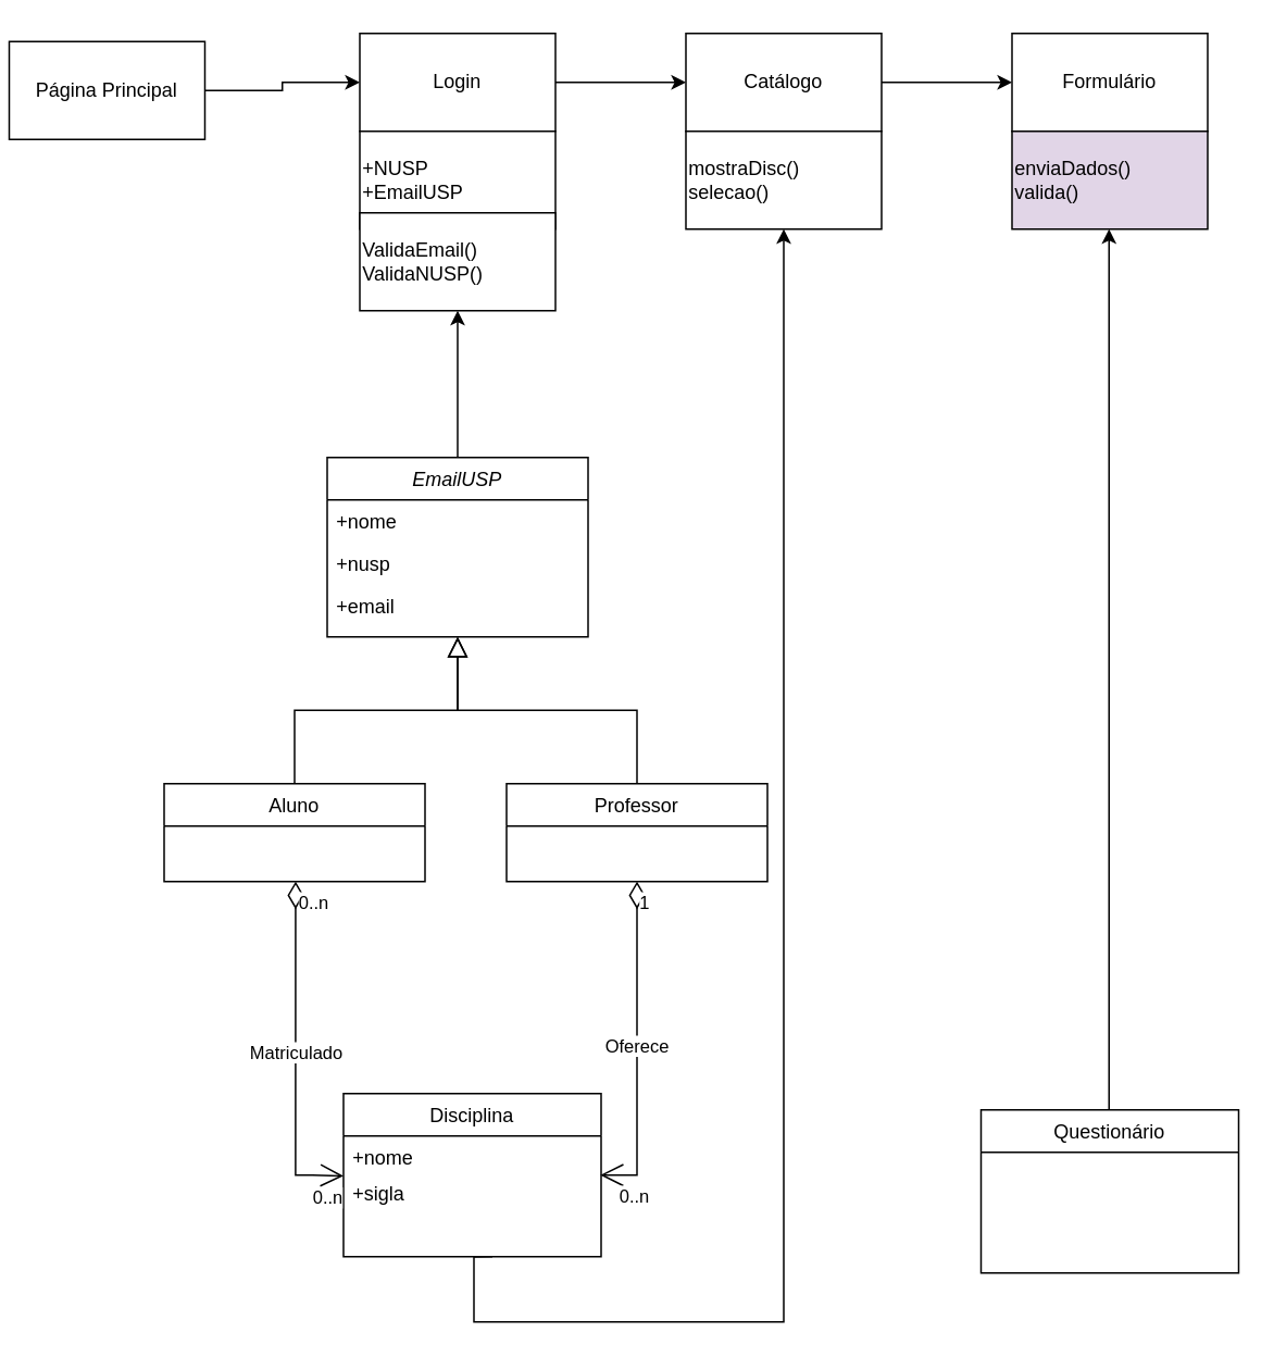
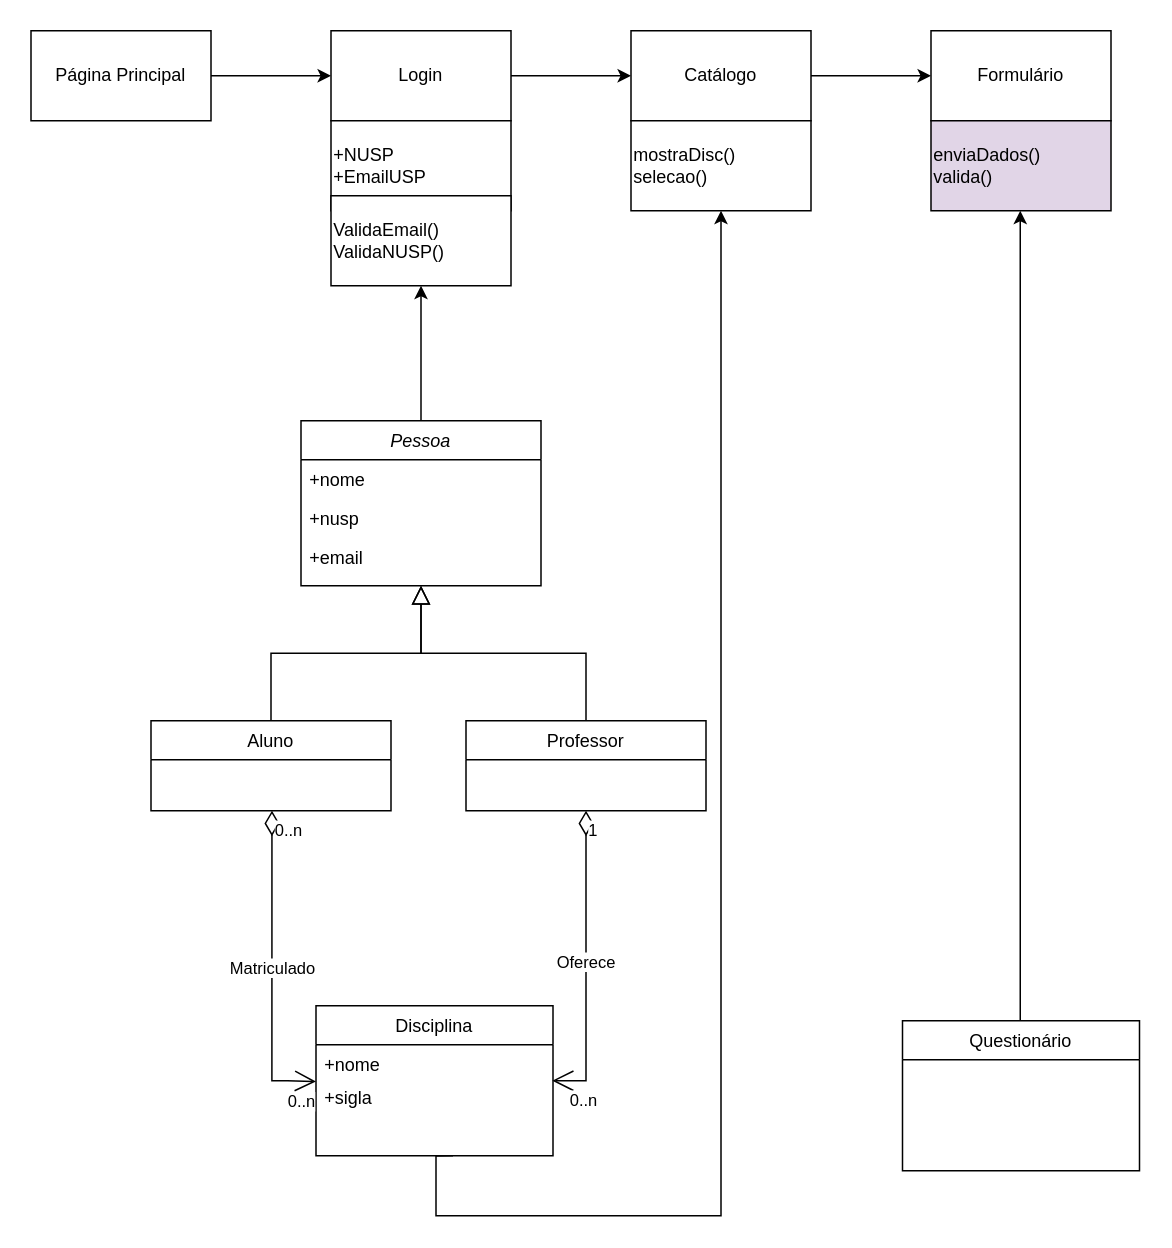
- <mxCell id="23" value="Página Principal" style="whiteSpace=wrap;html=1;" vertex="1" parent="1"><mxGeometry x="5" y="25" width="120" height="60" as="geometry" /></mxCell>
+ <mxCell id="23" value="Página Principal" style="whiteSpace=wrap;html=1;" vertex="1" parent="1"><mxGeometry x="20" y="20" width="120" height="60" as="geometry" /></mxCell>
- <mxCell id="3" value="EmailUSP" style="swimlane;fontStyle=2;align=center;verticalAlign=top;childLayout=stackLayout;horizontal=1;startSize=26;horizontalStack=0;resizeParent=1;resizeLast=0;collapsible=1;marginBottom=0;rounded=0;shadow=0;strokeWidth=1;" parent="1" vertex="1"><mxGeometry x="200" y="280" width="160" height="110" as="geometry"><mxRectangle x="230" y="140" width="160" height="26" as="alternateBounds" /></mxGeometry></mxCell>
+ <mxCell id="3" value="Pessoa" style="swimlane;fontStyle=2;align=center;verticalAlign=top;childLayout=stackLayout;horizontal=1;startSize=26;horizontalStack=0;resizeParent=1;resizeLast=0;collapsible=1;marginBottom=0;rounded=0;shadow=0;strokeWidth=1;" parent="1" vertex="1"><mxGeometry x="200" y="280" width="160" height="110" as="geometry"><mxRectangle x="230" y="140" width="160" height="26" as="alternateBounds" /></mxGeometry></mxCell>
